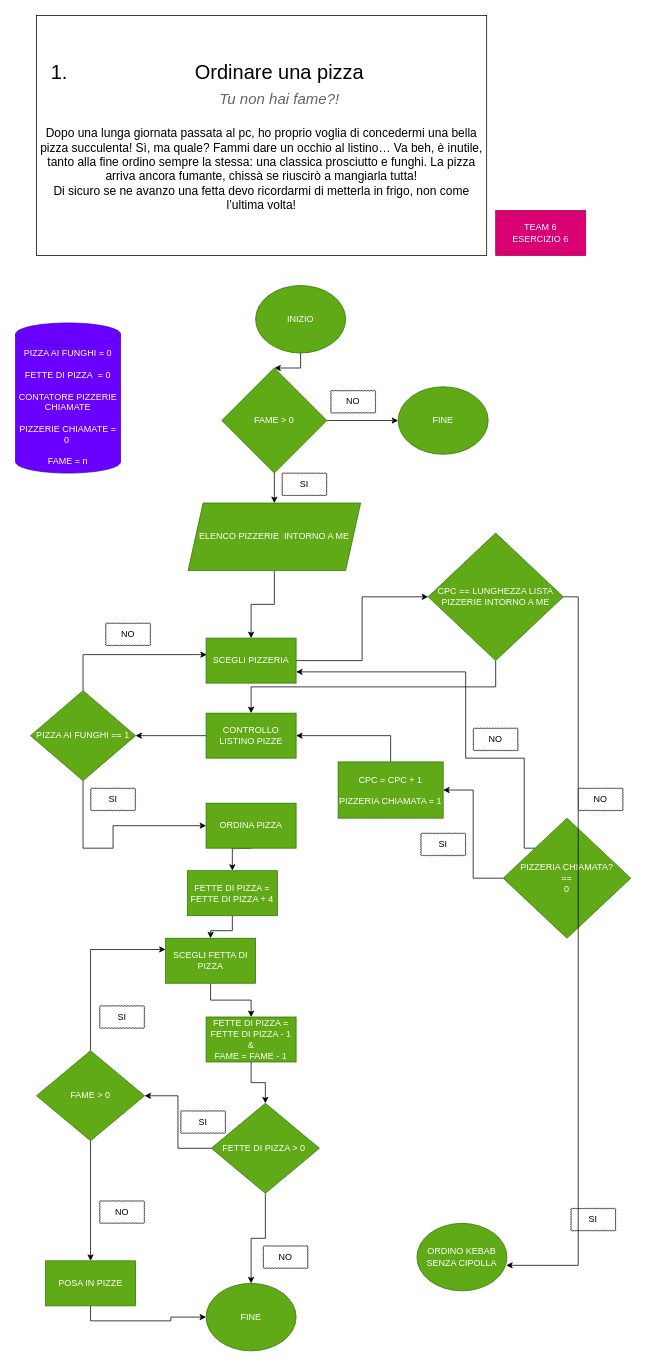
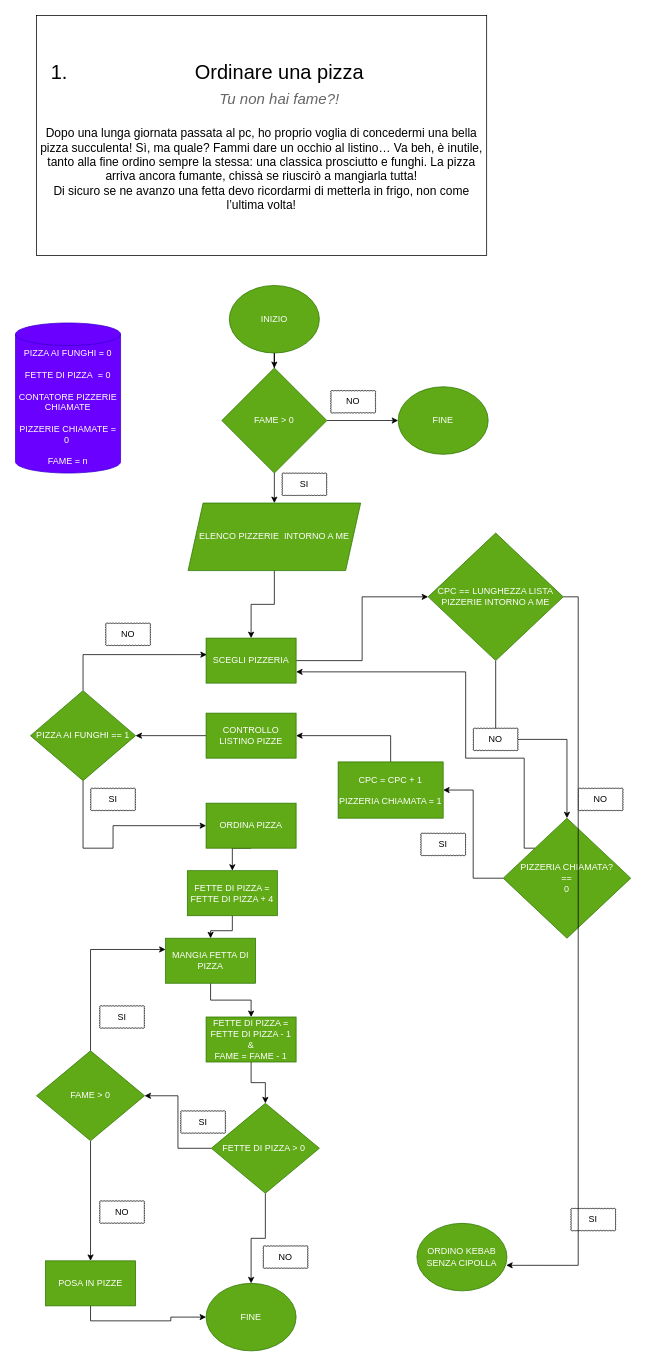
- <mxCell id="58" value="TEAM 6&lt;br&gt;ESERCIZIO 6" style="rounded=0;whiteSpace=wrap;html=1;fillColor=#d80073;fontColor=#ffffff;strokeColor=#A50040;" vertex="1" parent="1"><mxGeometry x="660" y="280" width="120" height="60" as="geometry" /></mxCell>
- <mxCell id="3" value="INIZIO" style="ellipse;whiteSpace=wrap;html=1;fillColor=#60a917;strokeColor=#2D7600;fontColor=#ffffff;" vertex="1" parent="1"><mxGeometry x="340" y="380" width="120" height="90" as="geometry" /></mxCell>
+ <mxCell id="3" value="INIZIO" style="ellipse;whiteSpace=wrap;html=1;fillColor=#60a917;strokeColor=#2D7600;fontColor=#ffffff;" vertex="1" parent="1"><mxGeometry x="305" y="380" width="120" height="90" as="geometry" /></mxCell>
- <mxCell id="25" style="edgeStyle=orthogonalEdgeStyle;rounded=0;orthogonalLoop=1;jettySize=auto;html=1;exitX=0.5;exitY=1;exitDx=0;exitDy=0;" edge="1" parent="1" source="26" target="7"><mxGeometry relative="1" as="geometry" /></mxCell>
+ <mxCell id="25" style="edgeStyle=orthogonalEdgeStyle;rounded=0;orthogonalLoop=1;jettySize=auto;html=1;exitX=0.5;exitY=1;exitDx=0;exitDy=0;entryX=0.5;entryY=0;entryDx=0;entryDy=0;" edge="1" parent="1" source="26" target="19"><mxGeometry relative="1" as="geometry" /></mxCell>
- <mxCell id="32" value="SCEGLI FETTA DI PIZZA" style="rounded=0;whiteSpace=wrap;html=1;fillColor=#60a917;fontColor=#ffffff;strokeColor=#2D7600;" vertex="1" parent="1"><mxGeometry x="220" y="1250" width="120" height="60" as="geometry" /></mxCell>
+ <mxCell id="32" value="MANGIA FETTA DI PIZZA" style="rounded=0;whiteSpace=wrap;html=1;fillColor=#60a917;fontColor=#ffffff;strokeColor=#2D7600;" vertex="1" parent="1"><mxGeometry x="220" y="1250" width="120" height="60" as="geometry" /></mxCell>
